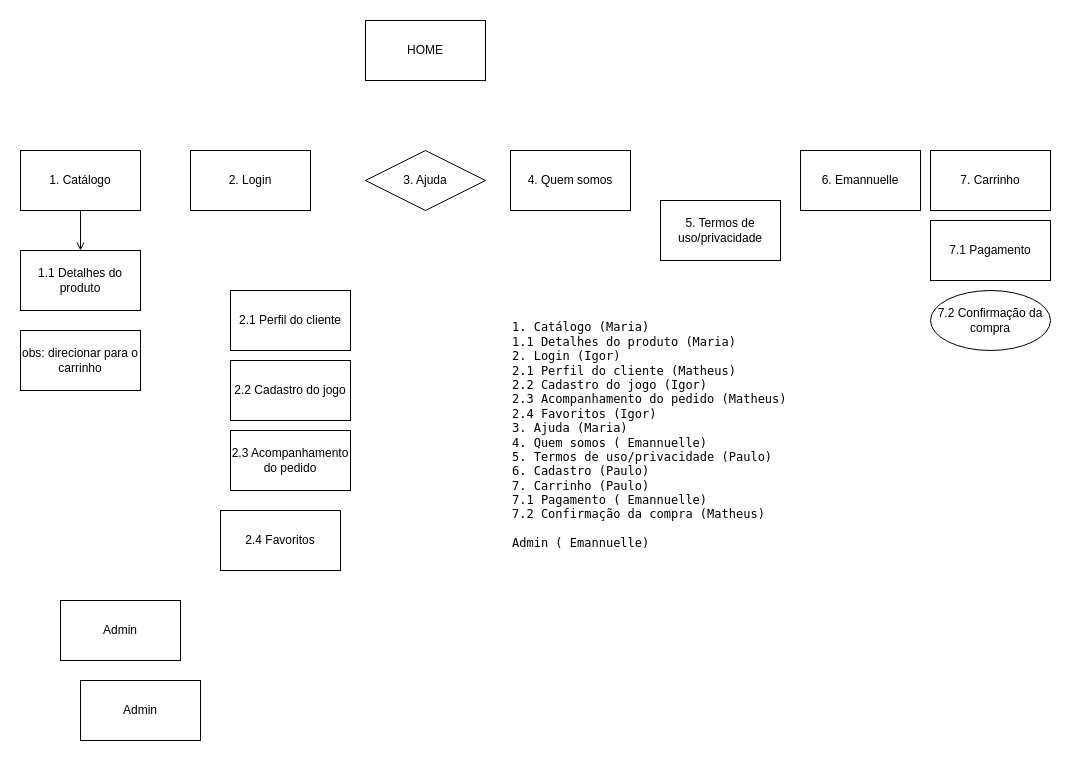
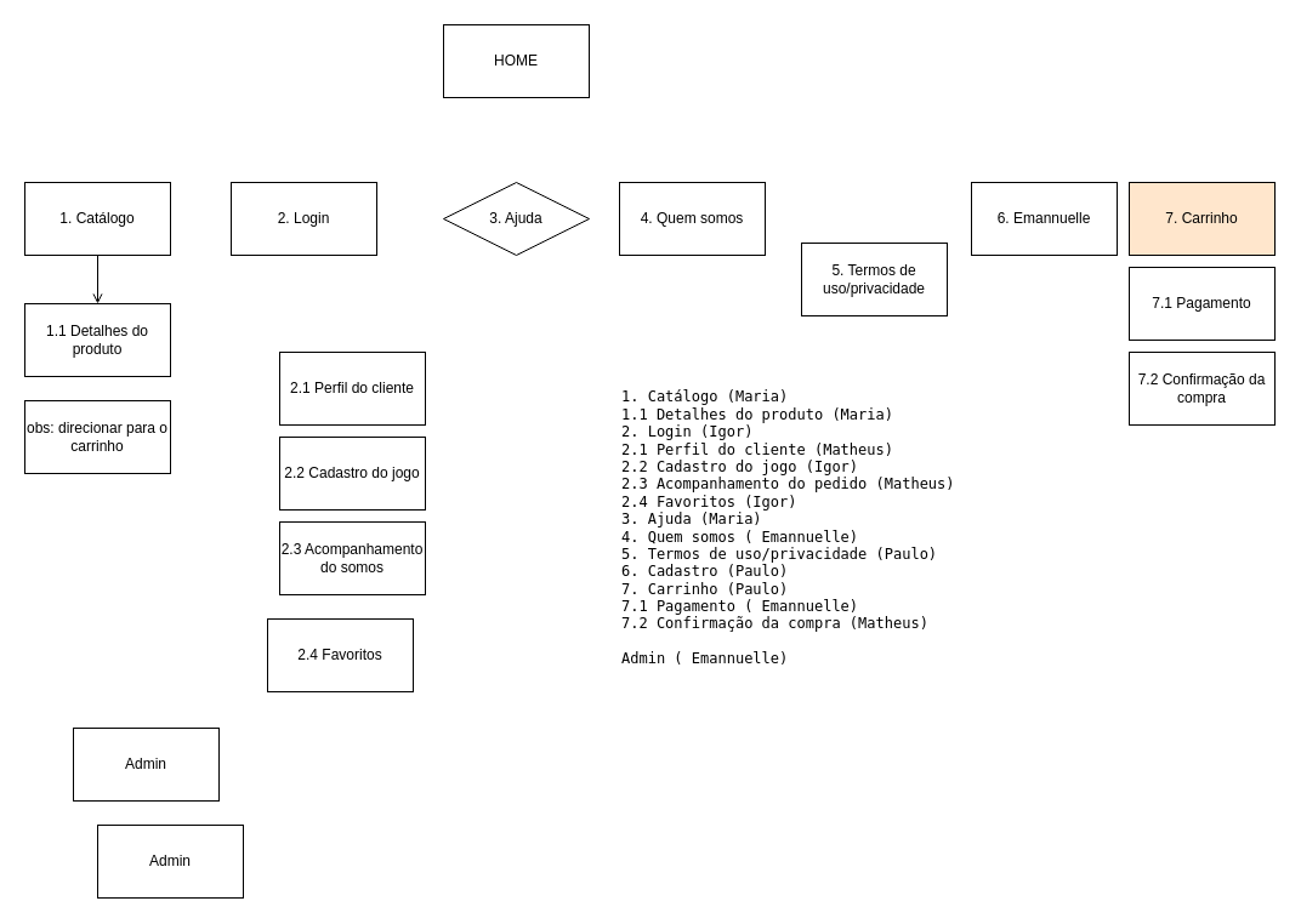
- <mxCell id="10" value="7. Carrinho" style="rounded=0;whiteSpace=wrap;html=1;" parent="1" vertex="1"><mxGeometry x="930" y="150" width="120" height="60" as="geometry" /></mxCell>
+ <mxCell id="10" value="7. Carrinho" style="rounded=0;whiteSpace=wrap;html=1;fillColor=#ffe6cc;" parent="1" vertex="1"><mxGeometry x="930" y="150" width="120" height="60" as="geometry" /></mxCell>
- <mxCell id="17" value="7.2 Confirmação da compra" style="ellipse;whiteSpace=wrap;html=1;" parent="1" vertex="1"><mxGeometry x="930" y="290" width="120" height="60" as="geometry" /></mxCell>
+ <mxCell id="17" value="7.2 Confirmação da compra" style="rounded=0;whiteSpace=wrap;html=1;" parent="1" vertex="1"><mxGeometry x="930" y="290" width="120" height="60" as="geometry" /></mxCell>
- <mxCell id="15" value="2.3 Acompanhamento do pedido" style="rounded=0;whiteSpace=wrap;html=1;" parent="1" vertex="1"><mxGeometry x="230" y="430" width="120" height="60" as="geometry" /></mxCell>
+ <mxCell id="15" value="2.3 Acompanhamento do somos" style="rounded=0;whiteSpace=wrap;html=1;" parent="1" vertex="1"><mxGeometry x="230" y="430" width="120" height="60" as="geometry" /></mxCell>
